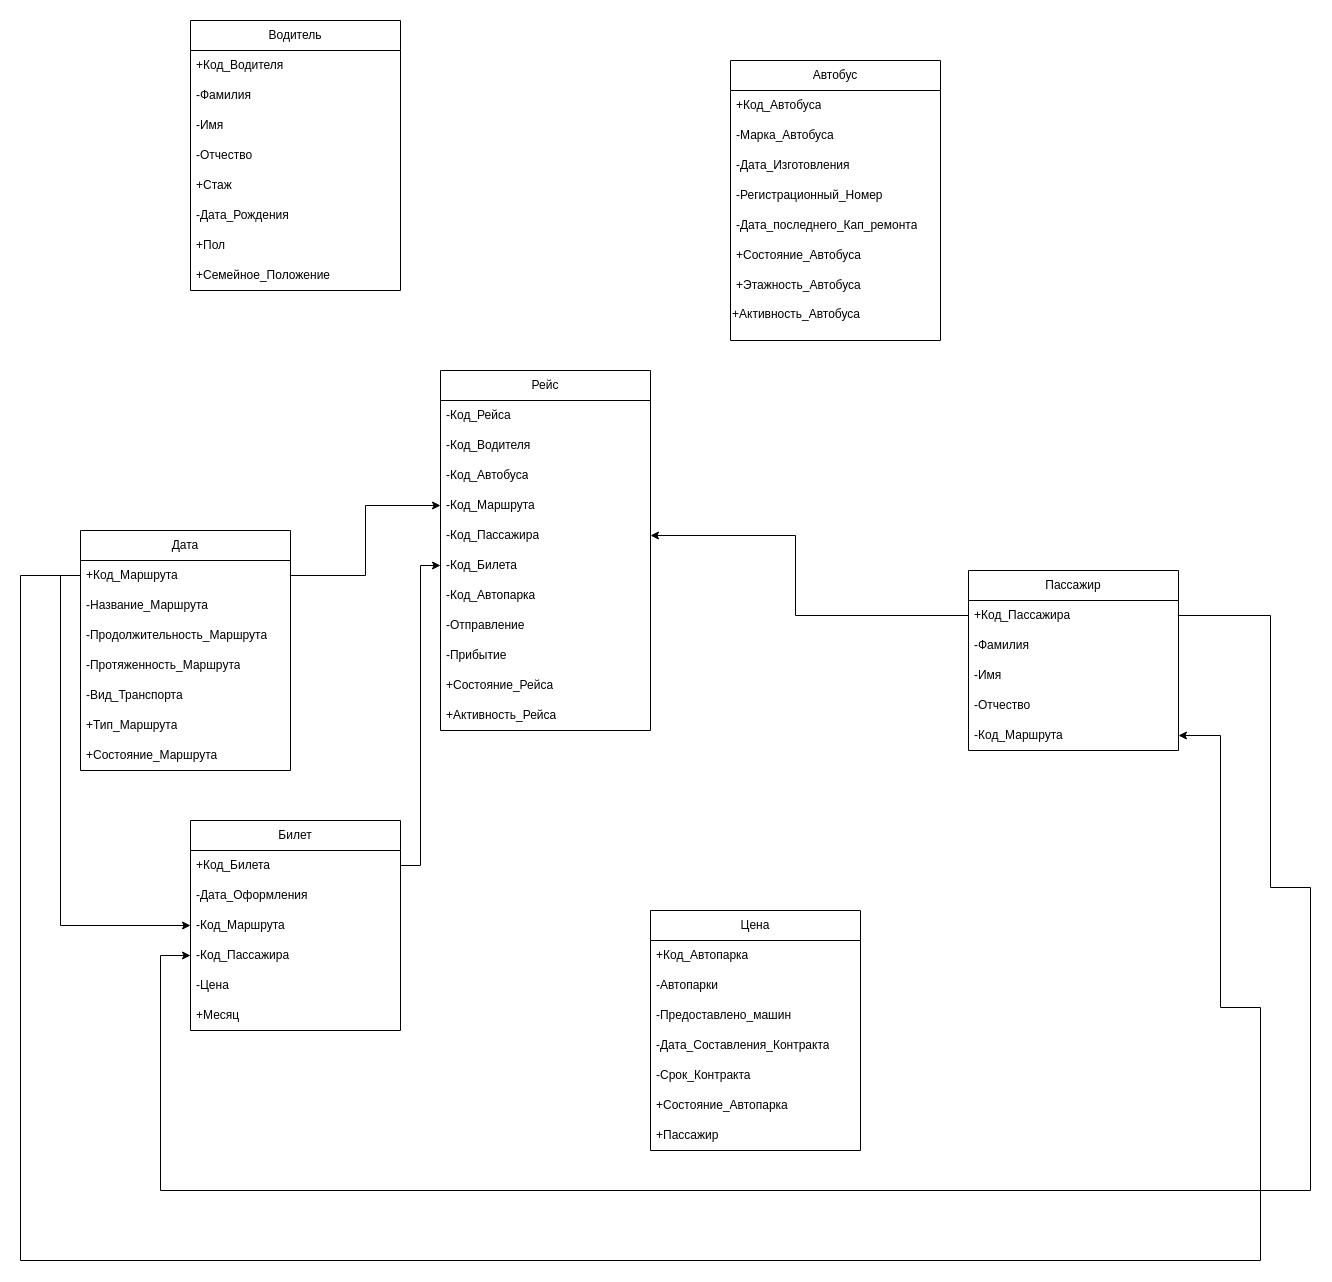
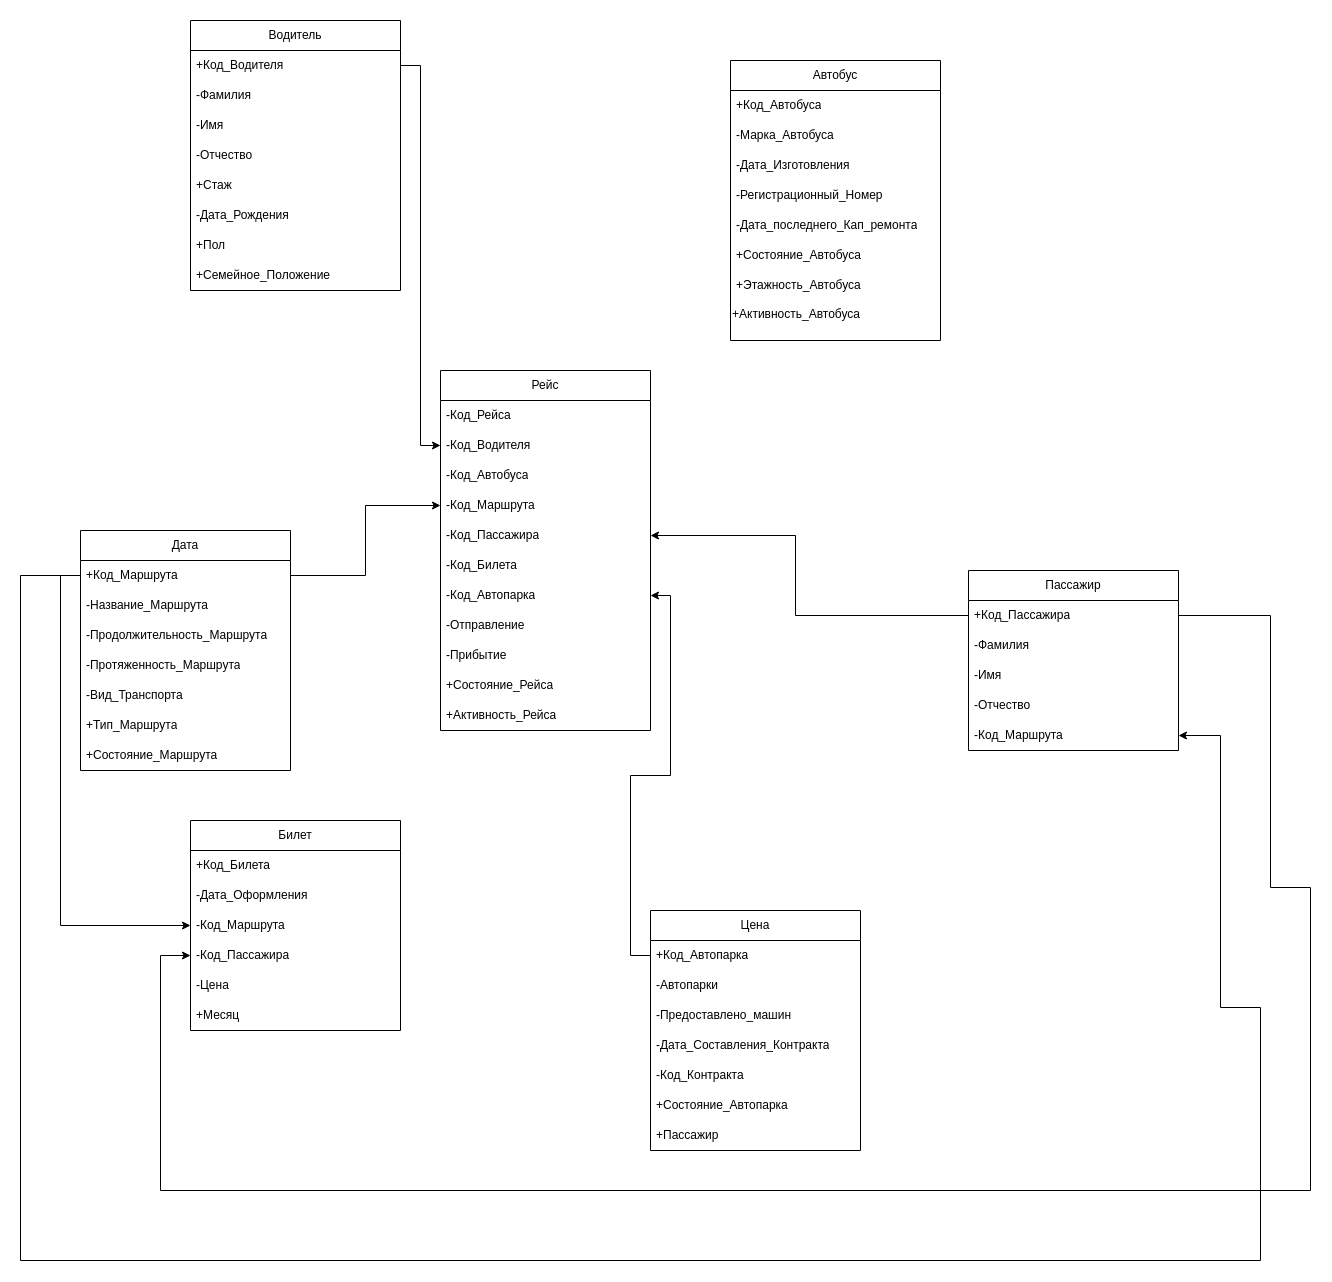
+ <mxCell id="61" style="edgeStyle=orthogonalEdgeStyle;rounded=0;orthogonalLoop=1;jettySize=auto;html=1;entryX=0;entryY=0.5;entryDx=0;entryDy=0;exitX=1;exitY=0.5;exitDx=0;exitDy=0;" parent="1" source="41" target="51" edge="1"><mxGeometry relative="1" as="geometry"><mxPoint x="270" y="532" as="sourcePoint" /></mxGeometry></mxCell>
- <mxCell id="64" style="edgeStyle=orthogonalEdgeStyle;rounded=0;orthogonalLoop=1;jettySize=auto;html=1;exitX=1;exitY=0.5;exitDx=0;exitDy=0;entryX=0;entryY=0.5;entryDx=0;entryDy=0;" parent="1" source="25" target="55" edge="1"><mxGeometry relative="1" as="geometry"><mxPoint x="300" y="1132" as="targetPoint" /></mxGeometry></mxCell>
+ <mxCell id="63" style="edgeStyle=orthogonalEdgeStyle;rounded=0;orthogonalLoop=1;jettySize=auto;html=1;exitX=0;exitY=0.5;exitDx=0;exitDy=0;entryX=1;entryY=0.5;entryDx=0;entryDy=0;" parent="1" source="17" target="56" edge="1"><mxGeometry relative="1" as="geometry"><mxPoint x="860" y="1142" as="targetPoint" /></mxGeometry></mxCell>
- <mxCell id="21" value="-Срок_Контракта" style="text;strokeColor=none;fillColor=none;align=left;verticalAlign=middle;spacingLeft=4;spacingRight=4;overflow=hidden;points=[[0,0.5],[1,0.5]];portConstraint=eastwest;rotatable=0;whiteSpace=wrap;html=1;" parent="16" vertex="1"><mxGeometry y="150" width="210" height="30" as="geometry" /></mxCell>
+ <mxCell id="21" value="-Код_Контракта" style="text;strokeColor=none;fillColor=none;align=left;verticalAlign=middle;spacingLeft=4;spacingRight=4;overflow=hidden;points=[[0,0.5],[1,0.5]];portConstraint=eastwest;rotatable=0;whiteSpace=wrap;html=1;" parent="16" vertex="1"><mxGeometry y="150" width="210" height="30" as="geometry" /></mxCell>
